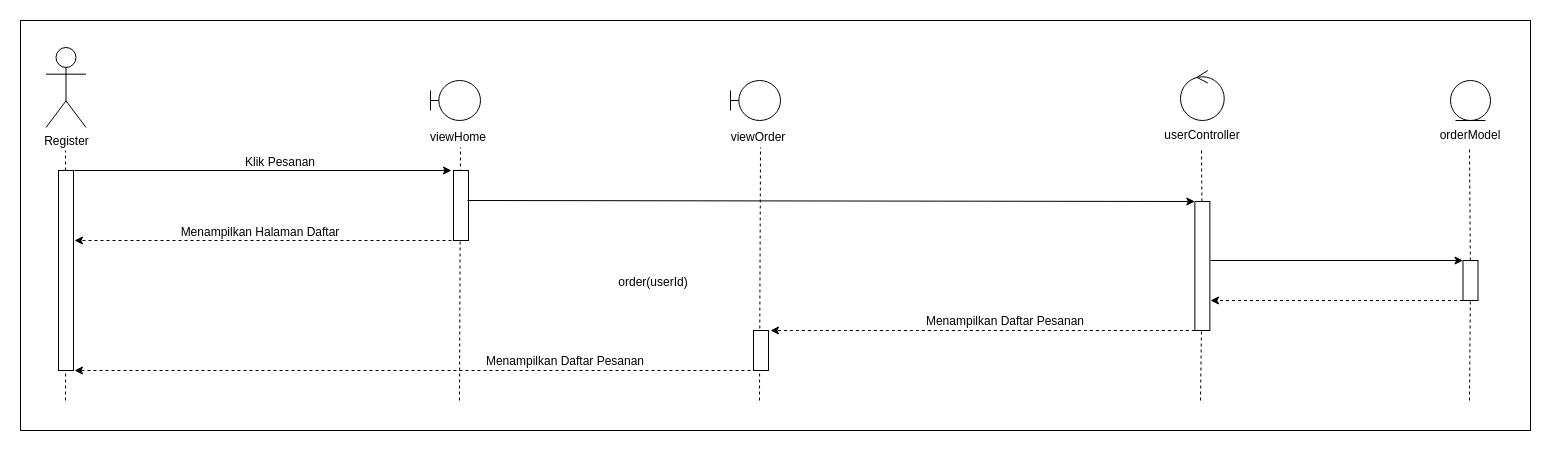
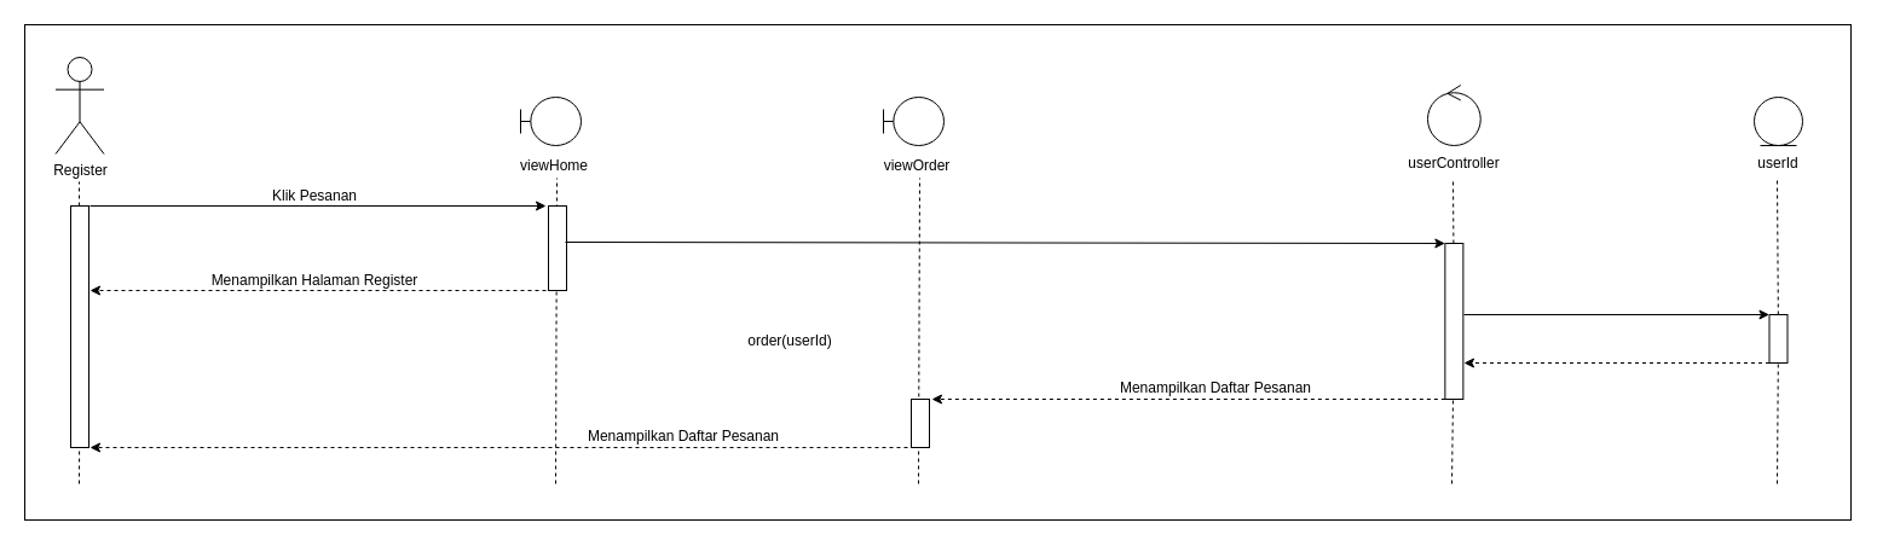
- <mxCell id="22" value="orderModel" style="text;html=1;strokeColor=none;fillColor=none;align=center;verticalAlign=middle;whiteSpace=wrap;rounded=0;" vertex="1" parent="1"><mxGeometry x="1440" y="120" width="60" height="30" as="geometry" /></mxCell>
+ <mxCell id="22" value="userId" style="text;html=1;strokeColor=none;fillColor=none;align=center;verticalAlign=middle;whiteSpace=wrap;rounded=0;" vertex="1" parent="1"><mxGeometry x="1440" y="120" width="60" height="30" as="geometry" /></mxCell>
- <mxCell id="23" value="Klik Pesanan" style="text;html=1;strokeColor=none;fillColor=none;align=center;verticalAlign=middle;whiteSpace=wrap;rounded=0;" vertex="1" parent="1"><mxGeometry x="230" y="147" width="100" height="30" as="geometry" /></mxCell>
+ <mxCell id="23" value="Klik Pesanan" style="text;html=1;strokeColor=none;fillColor=none;align=center;verticalAlign=middle;whiteSpace=wrap;rounded=0;" vertex="1" parent="1"><mxGeometry x="210" y="147" width="100" height="30" as="geometry" /></mxCell>
- <mxCell id="24" value="Menampilkan Halaman Daftar" style="text;html=1;strokeColor=none;fillColor=none;align=center;verticalAlign=middle;whiteSpace=wrap;rounded=0;" vertex="1" parent="1"><mxGeometry x="170" y="217" width="180" height="30" as="geometry" /></mxCell>
+ <mxCell id="24" value="Menampilkan Halaman Register" style="text;html=1;strokeColor=none;fillColor=none;align=center;verticalAlign=middle;whiteSpace=wrap;rounded=0;" vertex="1" parent="1"><mxGeometry x="170" y="217" width="180" height="30" as="geometry" /></mxCell>
